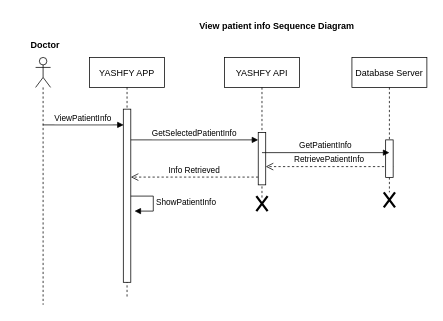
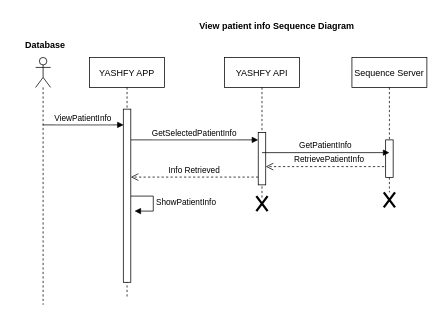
- <mxCell id="17" value="Doctor" style="text;align=center;fontStyle=1;verticalAlign=middle;spacingLeft=3;spacingRight=3;strokeColor=none;rotatable=0;points=[[0,0.5],[1,0.5]];portConstraint=eastwest;" vertex="1" parent="1"><mxGeometry x="20" y="46" width="80" height="26" as="geometry" /></mxCell>
+ <mxCell id="17" value="Database" style="text;align=center;fontStyle=1;verticalAlign=middle;spacingLeft=3;spacingRight=3;strokeColor=none;rotatable=0;points=[[0,0.5],[1,0.5]];portConstraint=eastwest;" vertex="1" parent="1"><mxGeometry x="20" y="46" width="80" height="26" as="geometry" /></mxCell>
- <mxCell id="12" value="Database Server" style="shape=umlLifeline;perimeter=lifelinePerimeter;container=1;collapsible=0;recursiveResize=0;rounded=0;shadow=0;strokeWidth=1;" vertex="1" parent="1"><mxGeometry x="469" y="76" width="100" height="180" as="geometry" /></mxCell>
+ <mxCell id="12" value="Sequence Server" style="shape=umlLifeline;perimeter=lifelinePerimeter;container=1;collapsible=0;recursiveResize=0;rounded=0;shadow=0;strokeWidth=1;" vertex="1" parent="1"><mxGeometry x="469" y="76" width="100" height="180" as="geometry" /></mxCell>
